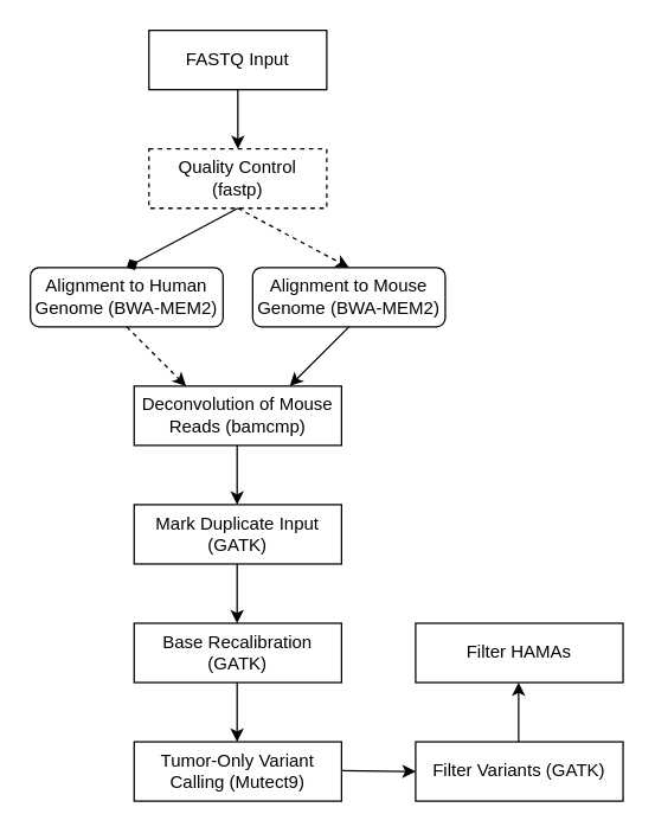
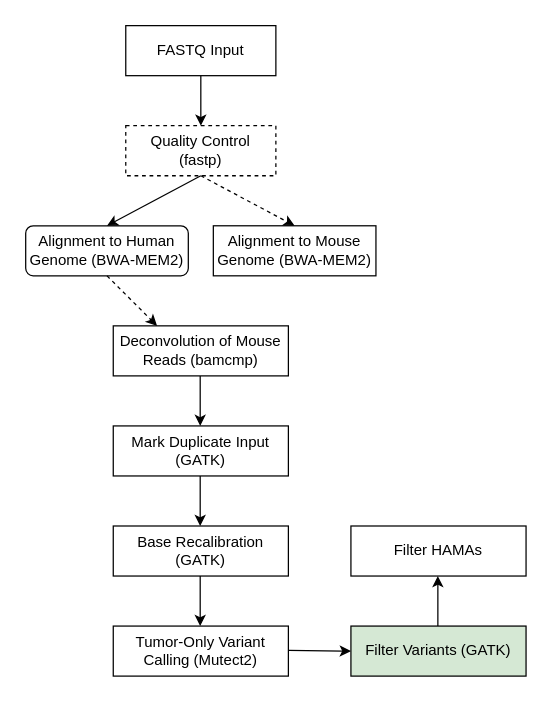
- <mxCell id="6" value="" style="endArrow=diamond;html=1;rounded=0;entryX=0.5;entryY=0;entryDx=0;entryDy=0;exitX=0.5;exitY=1;exitDx=0;exitDy=0;" parent="1" source="3" target="4" edge="1"><mxGeometry width="50" height="50" relative="1" as="geometry"><mxPoint x="120" y="150" as="sourcePoint" /><mxPoint x="220" y="160" as="targetPoint" /></mxGeometry></mxCell>
+ <mxCell id="6" value="" style="endArrow=classic;html=1;rounded=0;entryX=0.5;entryY=0;entryDx=0;entryDy=0;exitX=0.5;exitY=1;exitDx=0;exitDy=0;" parent="1" source="3" target="4" edge="1"><mxGeometry width="50" height="50" relative="1" as="geometry"><mxPoint x="120" y="150" as="sourcePoint" /><mxPoint x="220" y="160" as="targetPoint" /></mxGeometry></mxCell>
- <mxCell id="7" value="Alignment to Mouse Genome (BWA-MEM2)" style="whiteSpace=wrap;html=1;rounded=1;" parent="1" vertex="1"><mxGeometry x="170" y="180" width="130" height="40" as="geometry" /></mxCell>
+ <mxCell id="7" value="Alignment to Mouse Genome (BWA-MEM2)" style="rounded=0;whiteSpace=wrap;html=1;" parent="1" vertex="1"><mxGeometry x="170" y="180" width="130" height="40" as="geometry" /></mxCell>
- <mxCell id="10" value="" style="endArrow=classic;html=1;rounded=0;entryX=0.75;entryY=0;entryDx=0;entryDy=0;exitX=0.5;exitY=1;exitDx=0;exitDy=0;" parent="1" source="7" target="9" edge="1"><mxGeometry width="50" height="50" relative="1" as="geometry"><mxPoint x="245" y="220" as="sourcePoint" /><mxPoint x="170" y="260" as="targetPoint" /></mxGeometry></mxCell>
- <mxCell id="14" value="Tumor-Only Variant Calling (Mutect9)" style="rounded=0;whiteSpace=wrap;html=1;" parent="1" vertex="1"><mxGeometry x="90" y="500" width="140" height="40" as="geometry" /></mxCell>
+ <mxCell id="14" value="Tumor-Only Variant Calling (Mutect2)" style="rounded=0;whiteSpace=wrap;html=1;" parent="1" vertex="1"><mxGeometry x="90" y="500" width="140" height="40" as="geometry" /></mxCell>
- <mxCell id="15" value="&lt;div&gt;Filter Variants (GATK)&lt;/div&gt;" style="rounded=0;whiteSpace=wrap;html=1;" parent="1" vertex="1"><mxGeometry x="280" y="500" width="140" height="40" as="geometry" /></mxCell>
+ <mxCell id="15" value="&lt;div&gt;Filter Variants (GATK)&lt;/div&gt;" style="rounded=0;whiteSpace=wrap;html=1;fillColor=#d5e8d4;" parent="1" vertex="1"><mxGeometry x="280" y="500" width="140" height="40" as="geometry" /></mxCell>
